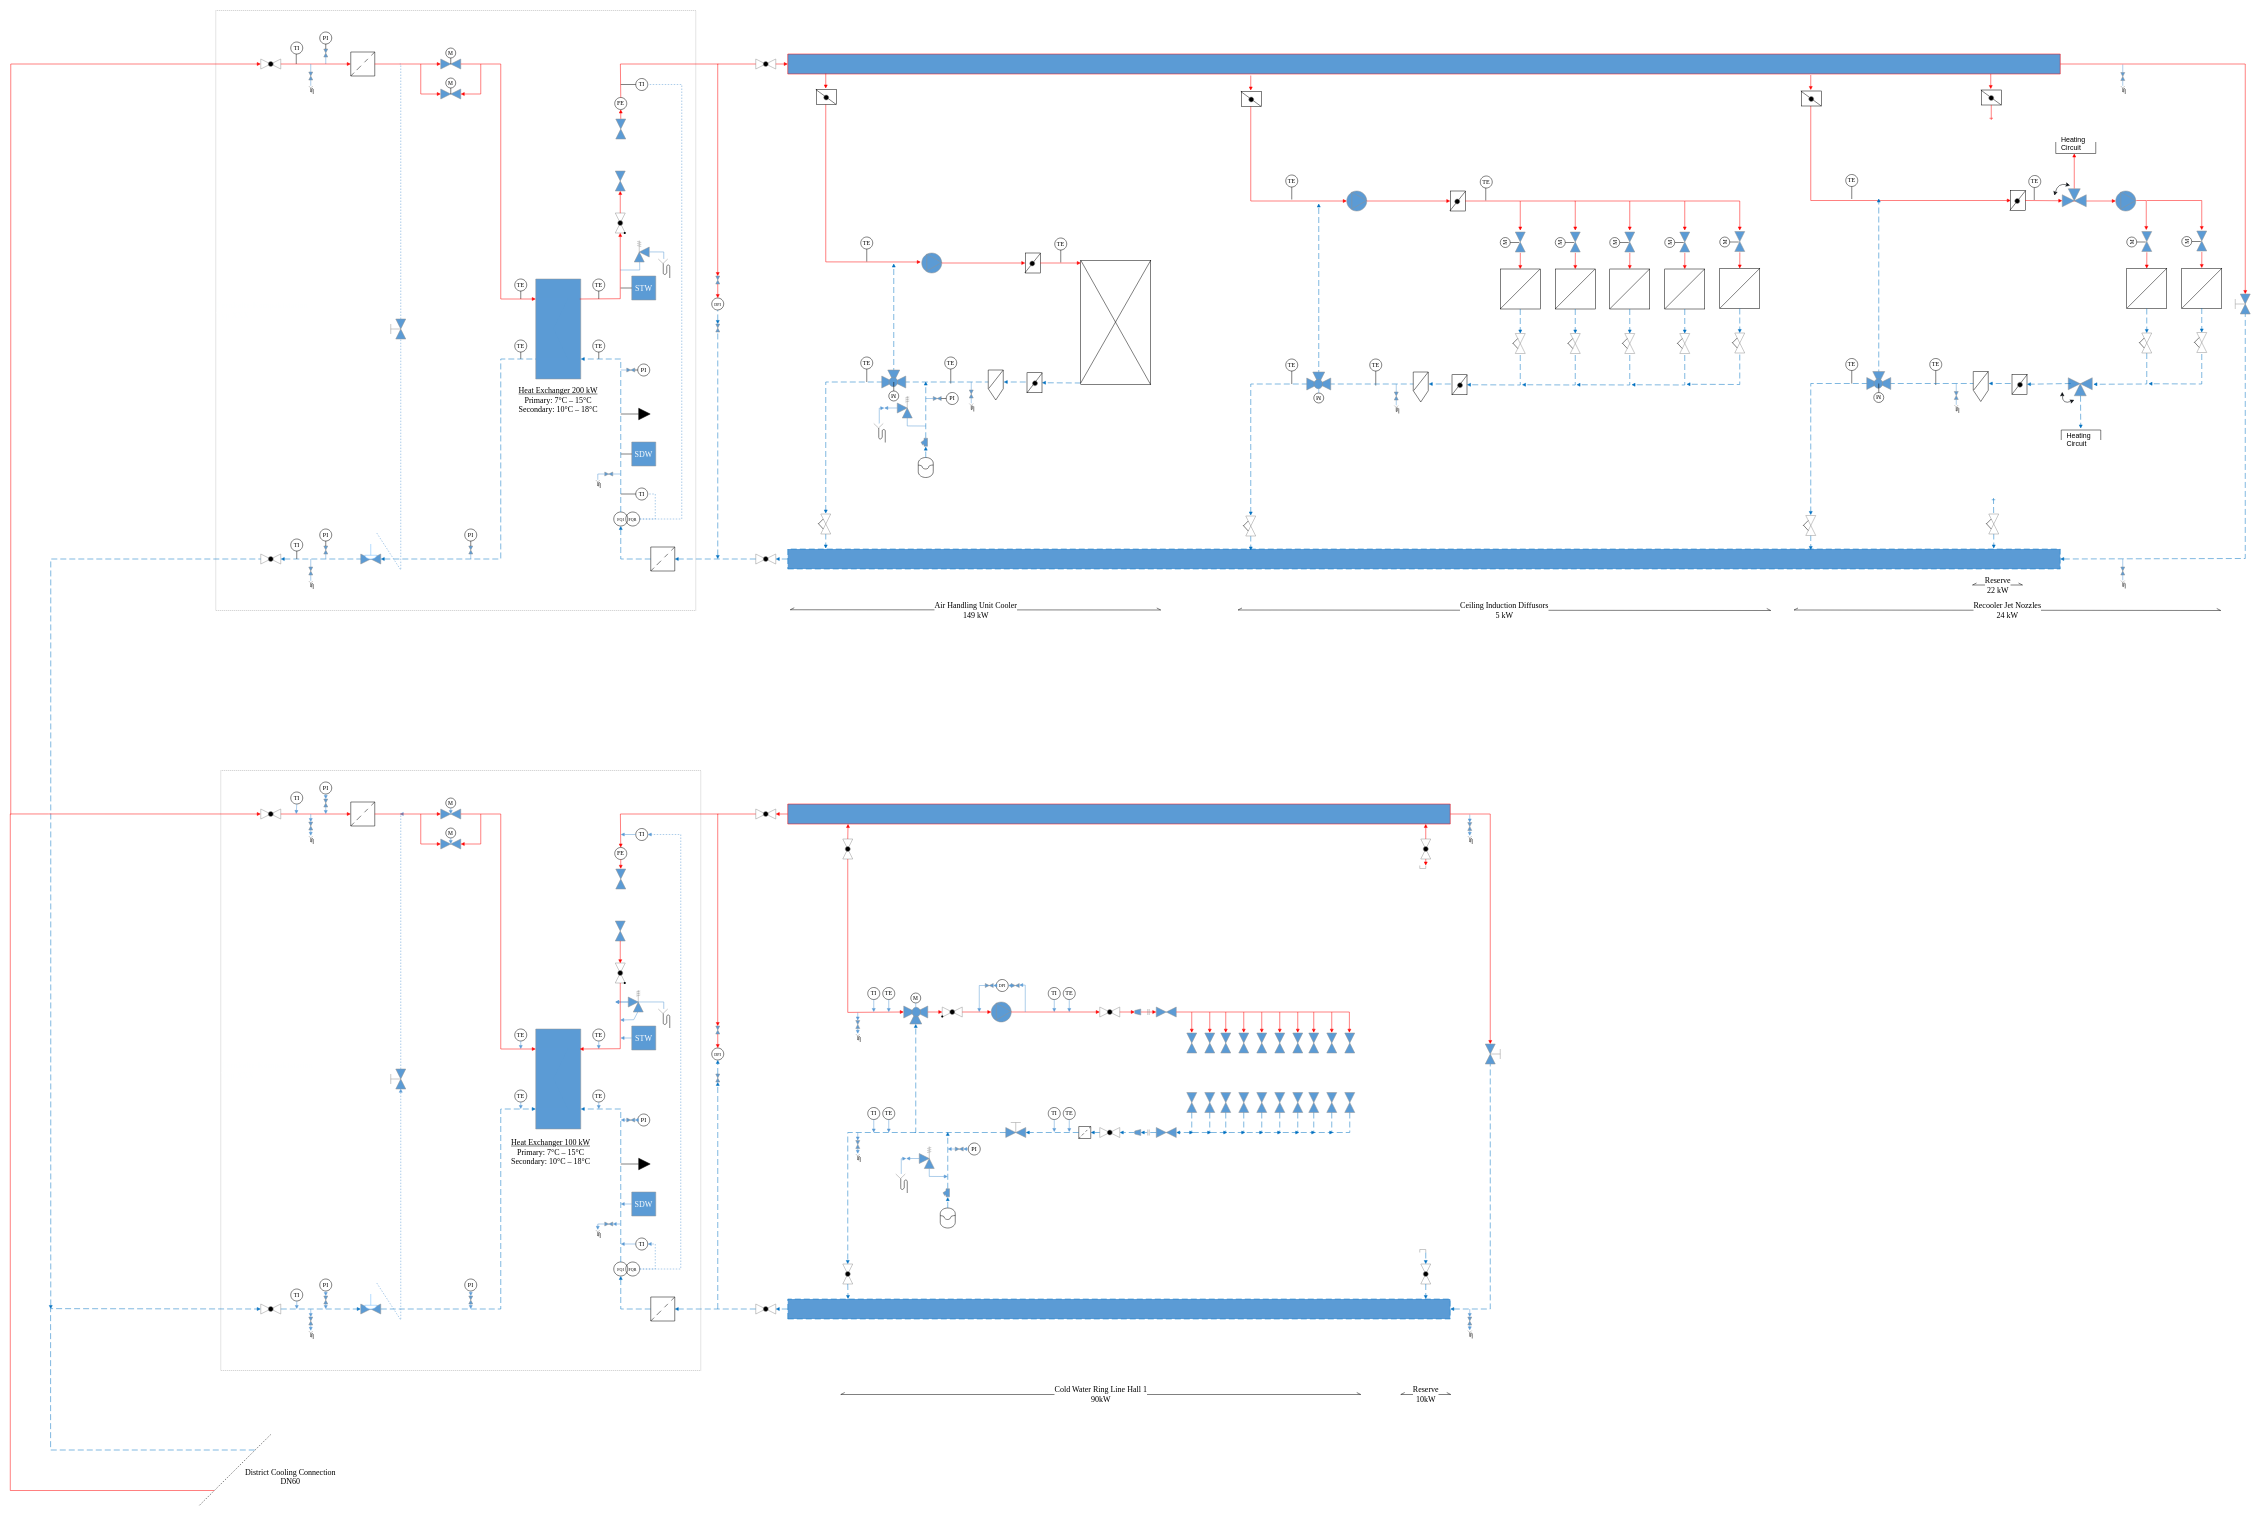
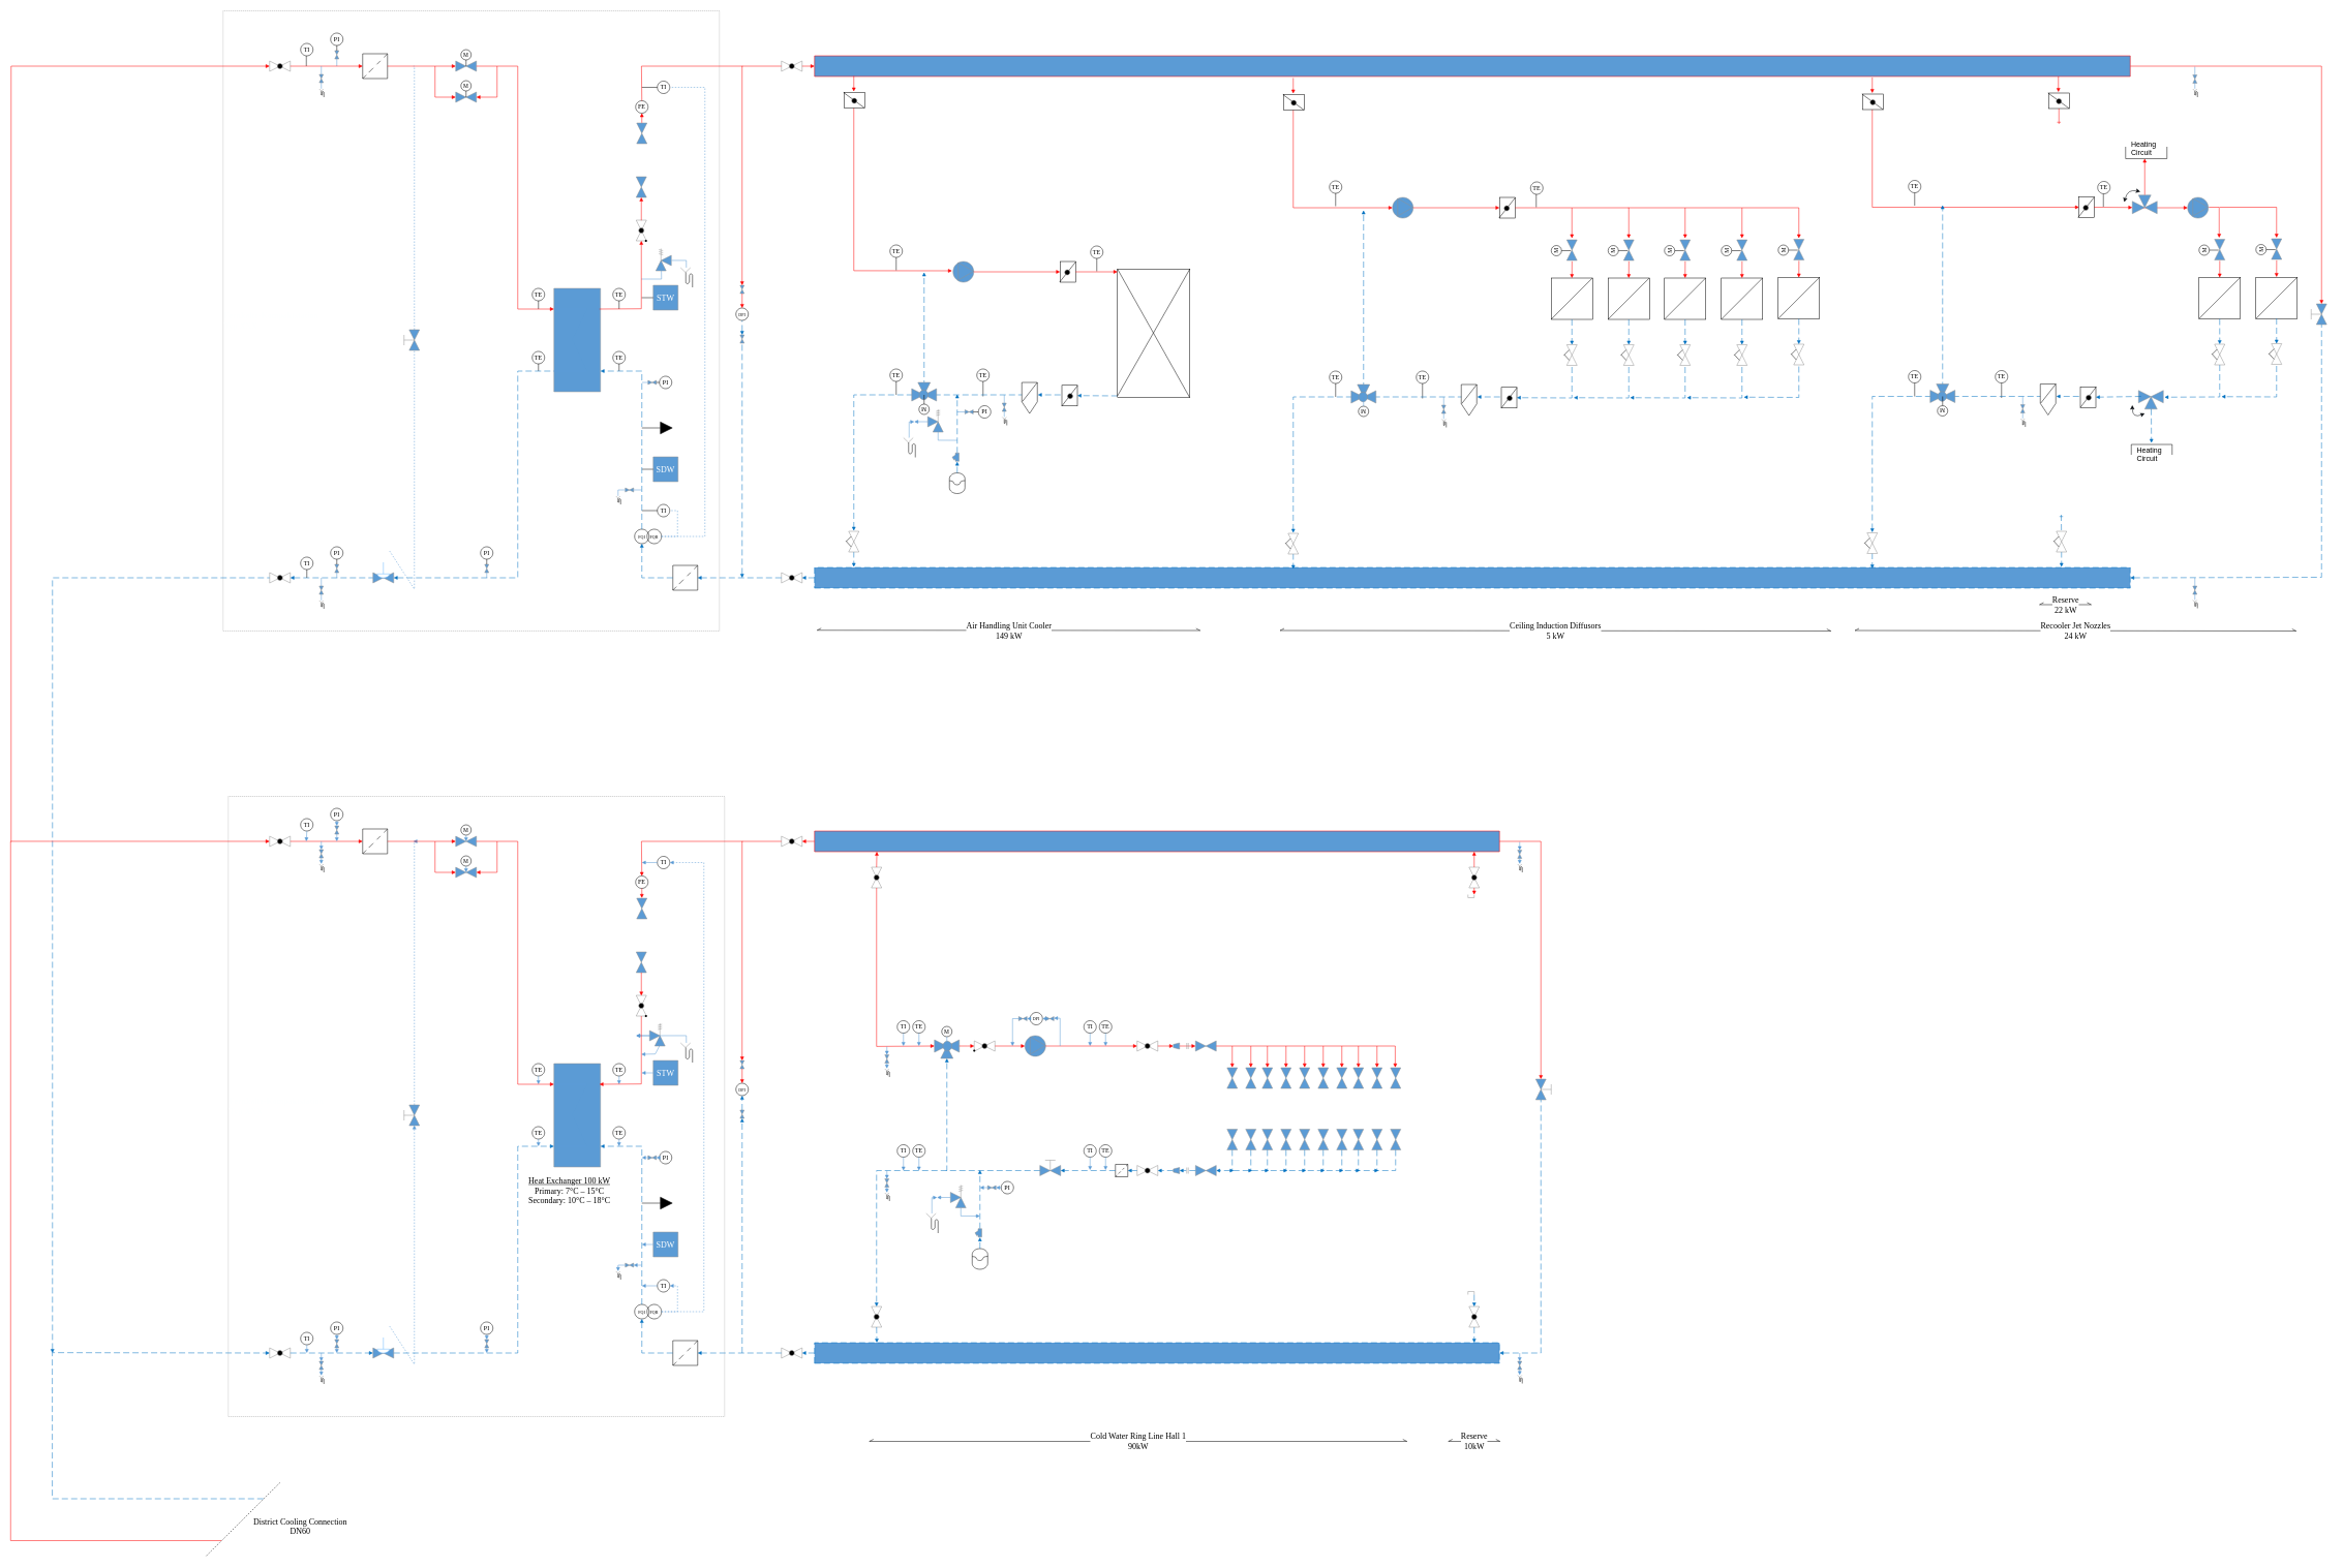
- <mxCell id="356" value="&lt;font style=&quot;font-size: 16px ; font-family: &amp;#34;calibri&amp;#34; ; color: #000000 ; direction: ltr ; letter-spacing: 0px ; line-height: 120% ; opacity: 1&quot;&gt;&lt;u&gt;Heat Exchanger 200 kW&lt;br&gt;&lt;/u&gt;&lt;/font&gt;&lt;font style=&quot;font-size: 16px ; font-family: &amp;#34;themed&amp;#34; ; color: #000000 ; direction: ltr ; letter-spacing: 0px ; line-height: 120% ; opacity: 1&quot;&gt;Primary: 7°C – 15°C&lt;br&gt;Secondary: 10°C – 18°C&lt;br&gt;&lt;/font&gt;" style="verticalAlign=top;align=center;vsdxID=1560;fillColor=none;gradientColor=none;shape=stencil(nZBLDoAgDERP0z3SIyjew0SURgSD+Lu9kMZoXLhwN9O+tukAlrNpJg1SzDH4QW/URgNYgZTkjA4UkwJUgGXng+6DX1zLfmoymdXo17xh5zmRJ6Q42BWCfc2oJfdAr+Yv+AP9Cb7OJ3H/2JG1HNGz/84klThPVCc=);strokeColor=none;labelBackgroundColor=none;rounded=0;html=1;whiteSpace=wrap;" parent="1" vertex="1"><mxGeometry x="1024" y="764" width="184" height="64" as="geometry" /></mxCell>
